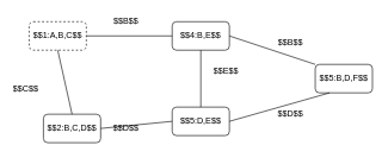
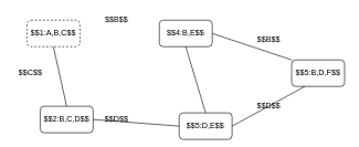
- <mxCell id="8" value="" style="endArrow=none;html=1;exitX=1;exitY=0.5;exitDx=0;exitDy=0;entryX=0;entryY=0.5;entryDx=0;entryDy=0;" parent="1" source="2" target="4" edge="1"><mxGeometry width="50" height="50" relative="1" as="geometry"><mxPoint x="520" y="270" as="sourcePoint" /><mxPoint x="570" y="220" as="targetPoint" /></mxGeometry></mxCell>
- <mxCell id="18" value="$$E$$" style="text;html=1;align=center;verticalAlign=middle;resizable=0;points=[];autosize=1;" vertex="1" parent="1"><mxGeometry x="290" y="90" width="50" height="20" as="geometry" /></mxCell>
- <mxCell id="14" value="$$C$$" style="text;html=1;align=center;verticalAlign=middle;resizable=0;points=[];autosize=1;" parent="1" vertex="1"><mxGeometry x="10" y="115" width="50" height="20" as="geometry" /></mxCell>
+ <mxCell id="14" value="$$C$$" style="text;html=1;align=center;verticalAlign=middle;resizable=0;points=[];autosize=1;" parent="1" vertex="1"><mxGeometry x="20" y="100" width="50" height="20" as="geometry" /></mxCell>
- <mxCell id="5" value="$$5:D,E$$" style="rounded=1;whiteSpace=wrap;html=1;" parent="1" vertex="1"><mxGeometry x="240" y="150" width="80" height="40" as="geometry" /></mxCell>
+ <mxCell id="5" value="$$5:D,E$$" style="rounded=1;whiteSpace=wrap;html=1;" parent="1" vertex="1"><mxGeometry x="270" y="170" width="80" height="40" as="geometry" /></mxCell>
